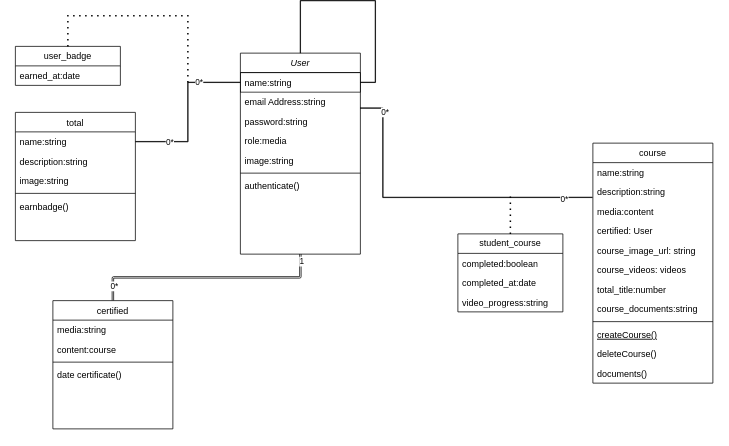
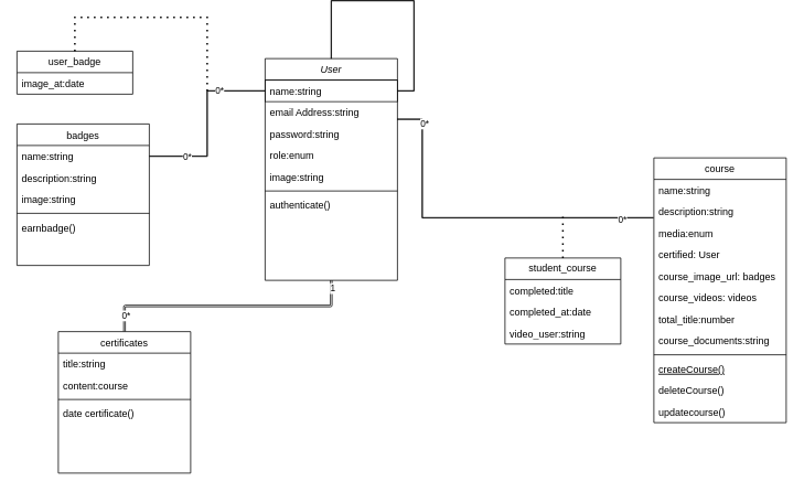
- <mxCell id="42" value="earned_at:date" style="text;strokeColor=none;fillColor=none;align=left;verticalAlign=top;spacingLeft=4;spacingRight=4;overflow=hidden;rotatable=0;points=[[0,0.5],[1,0.5]];portConstraint=eastwest;whiteSpace=wrap;html=1;" parent="41" vertex="1"><mxGeometry y="26" width="140" height="26" as="geometry" /></mxCell>
+ <mxCell id="42" value="image_at:date" style="text;strokeColor=none;fillColor=none;align=left;verticalAlign=top;spacingLeft=4;spacingRight=4;overflow=hidden;rotatable=0;points=[[0,0.5],[1,0.5]];portConstraint=eastwest;whiteSpace=wrap;html=1;" parent="41" vertex="1"><mxGeometry y="26" width="140" height="26" as="geometry" /></mxCell>
- <mxCell id="24" value="total" style="swimlane;fontStyle=0;align=center;verticalAlign=top;childLayout=stackLayout;horizontal=1;startSize=26;horizontalStack=0;resizeParent=1;resizeLast=0;collapsible=1;marginBottom=0;rounded=0;shadow=0;strokeWidth=1;" parent="1" vertex="1"><mxGeometry x="20" y="149" width="160" height="171" as="geometry"><mxRectangle x="550" y="140" width="160" height="26" as="alternateBounds" /></mxGeometry></mxCell>
+ <mxCell id="24" value="badges" style="swimlane;fontStyle=0;align=center;verticalAlign=top;childLayout=stackLayout;horizontal=1;startSize=26;horizontalStack=0;resizeParent=1;resizeLast=0;collapsible=1;marginBottom=0;rounded=0;shadow=0;strokeWidth=1;" parent="1" vertex="1"><mxGeometry x="20" y="149" width="160" height="171" as="geometry"><mxRectangle x="550" y="140" width="160" height="26" as="alternateBounds" /></mxGeometry></mxCell>
- <mxCell id="7" value="role:media" style="text;align=left;verticalAlign=top;spacingLeft=4;spacingRight=4;overflow=hidden;rotatable=0;points=[[0,0.5],[1,0.5]];portConstraint=eastwest;rounded=0;shadow=0;html=0;" parent="2" vertex="1"><mxGeometry y="104" width="160" height="26" as="geometry" /></mxCell>
+ <mxCell id="7" value="role:enum" style="text;align=left;verticalAlign=top;spacingLeft=4;spacingRight=4;overflow=hidden;rotatable=0;points=[[0,0.5],[1,0.5]];portConstraint=eastwest;rounded=0;shadow=0;html=0;" parent="2" vertex="1"><mxGeometry y="104" width="160" height="26" as="geometry" /></mxCell>
- <mxCell id="14" value="media:content" style="text;align=left;verticalAlign=top;spacingLeft=4;spacingRight=4;overflow=hidden;rotatable=0;points=[[0,0.5],[1,0.5]];portConstraint=eastwest;rounded=0;shadow=0;html=0;" parent="11" vertex="1"><mxGeometry y="78" width="160" height="26" as="geometry" /></mxCell>
+ <mxCell id="14" value="media:enum" style="text;align=left;verticalAlign=top;spacingLeft=4;spacingRight=4;overflow=hidden;rotatable=0;points=[[0,0.5],[1,0.5]];portConstraint=eastwest;rounded=0;shadow=0;html=0;" parent="11" vertex="1"><mxGeometry y="78" width="160" height="26" as="geometry" /></mxCell>
- <mxCell id="16" value="course_image_url: string" style="text;align=left;verticalAlign=top;spacingLeft=4;spacingRight=4;overflow=hidden;rotatable=0;points=[[0,0.5],[1,0.5]];portConstraint=eastwest;rounded=0;shadow=0;html=0;" parent="11" vertex="1"><mxGeometry y="130" width="160" height="26" as="geometry" /></mxCell>
+ <mxCell id="16" value="course_image_url: badges" style="text;align=left;verticalAlign=top;spacingLeft=4;spacingRight=4;overflow=hidden;rotatable=0;points=[[0,0.5],[1,0.5]];portConstraint=eastwest;rounded=0;shadow=0;html=0;" parent="11" vertex="1"><mxGeometry y="130" width="160" height="26" as="geometry" /></mxCell>
- <mxCell id="37" value="completed:boolean" style="text;strokeColor=none;fillColor=none;align=left;verticalAlign=top;spacingLeft=4;spacingRight=4;overflow=hidden;rotatable=0;points=[[0,0.5],[1,0.5]];portConstraint=eastwest;whiteSpace=wrap;html=1;" parent="36" vertex="1"><mxGeometry y="26" width="140" height="26" as="geometry" /></mxCell>
+ <mxCell id="37" value="completed:title" style="text;strokeColor=none;fillColor=none;align=left;verticalAlign=top;spacingLeft=4;spacingRight=4;overflow=hidden;rotatable=0;points=[[0,0.5],[1,0.5]];portConstraint=eastwest;whiteSpace=wrap;html=1;" parent="36" vertex="1"><mxGeometry y="26" width="140" height="26" as="geometry" /></mxCell>
- <mxCell id="39" value="video_progress:string" style="text;strokeColor=none;fillColor=none;align=left;verticalAlign=top;spacingLeft=4;spacingRight=4;overflow=hidden;rotatable=0;points=[[0,0.5],[1,0.5]];portConstraint=eastwest;whiteSpace=wrap;html=1;" parent="36" vertex="1"><mxGeometry y="78" width="140" height="26" as="geometry" /></mxCell>
+ <mxCell id="39" value="video_user:string" style="text;strokeColor=none;fillColor=none;align=left;verticalAlign=top;spacingLeft=4;spacingRight=4;overflow=hidden;rotatable=0;points=[[0,0.5],[1,0.5]];portConstraint=eastwest;whiteSpace=wrap;html=1;" parent="36" vertex="1"><mxGeometry y="78" width="140" height="26" as="geometry" /></mxCell>
- <mxCell id="47" value="certified" style="swimlane;fontStyle=0;align=center;verticalAlign=top;childLayout=stackLayout;horizontal=1;startSize=26;horizontalStack=0;resizeParent=1;resizeLast=0;collapsible=1;marginBottom=0;rounded=0;shadow=0;strokeWidth=1;" vertex="1" parent="1"><mxGeometry x="70" y="400" width="160" height="171" as="geometry"><mxRectangle x="550" y="140" width="160" height="26" as="alternateBounds" /></mxGeometry></mxCell>
+ <mxCell id="47" value="certificates" style="swimlane;fontStyle=0;align=center;verticalAlign=top;childLayout=stackLayout;horizontal=1;startSize=26;horizontalStack=0;resizeParent=1;resizeLast=0;collapsible=1;marginBottom=0;rounded=0;shadow=0;strokeWidth=1;" vertex="1" parent="1"><mxGeometry x="70" y="400" width="160" height="171" as="geometry"><mxRectangle x="550" y="140" width="160" height="26" as="alternateBounds" /></mxGeometry></mxCell>
- <mxCell id="48" value="media:string" style="text;align=left;verticalAlign=top;spacingLeft=4;spacingRight=4;overflow=hidden;rotatable=0;points=[[0,0.5],[1,0.5]];portConstraint=eastwest;" vertex="1" parent="47"><mxGeometry y="26" width="160" height="26" as="geometry" /></mxCell>
+ <mxCell id="48" value="title:string" style="text;align=left;verticalAlign=top;spacingLeft=4;spacingRight=4;overflow=hidden;rotatable=0;points=[[0,0.5],[1,0.5]];portConstraint=eastwest;" vertex="1" parent="47"><mxGeometry y="26" width="160" height="26" as="geometry" /></mxCell>
- <mxCell id="23" value="documents()" style="text;align=left;verticalAlign=top;spacingLeft=4;spacingRight=4;overflow=hidden;rotatable=0;points=[[0,0.5],[1,0.5]];portConstraint=eastwest;" vertex="1" parent="11"><mxGeometry y="294" width="160" height="26" as="geometry" /></mxCell>
+ <mxCell id="23" value="updatecourse()" style="text;align=left;verticalAlign=top;spacingLeft=4;spacingRight=4;overflow=hidden;rotatable=0;points=[[0,0.5],[1,0.5]];portConstraint=eastwest;" vertex="1" parent="11"><mxGeometry y="294" width="160" height="26" as="geometry" /></mxCell>
